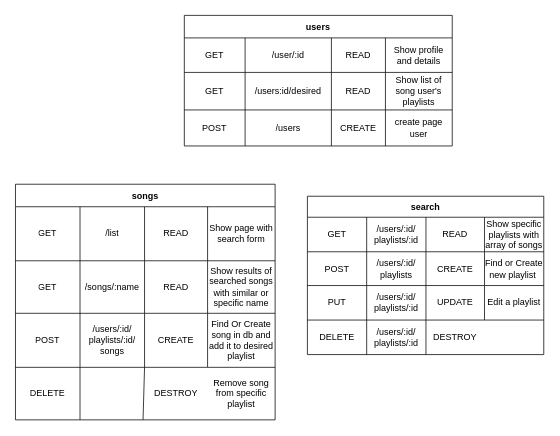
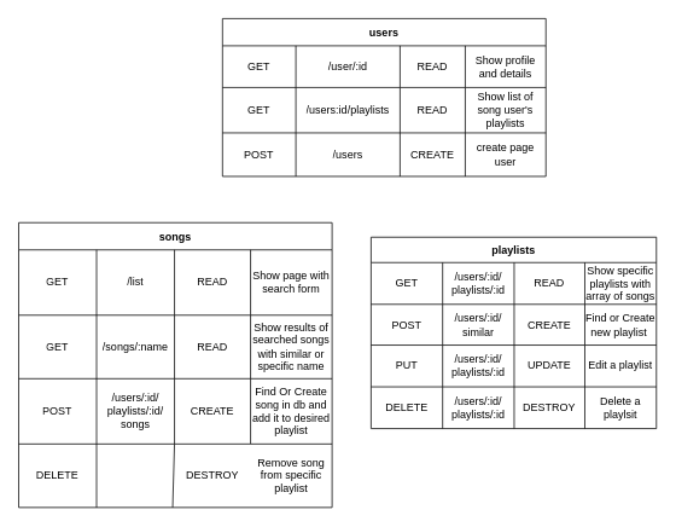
- <mxCell id="10" value="/users:id/desired" style="shape=partialRectangle;html=1;connectable=0;fillColor=none;top=0;left=0;bottom=0;right=0;overflow=hidden;pointerEvents=1;whiteSpace=wrap;" vertex="1" parent="8"><mxGeometry x="81" width="115" height="50" as="geometry"><mxRectangle width="115" height="50" as="alternateBounds" /></mxGeometry></mxCell>
+ <mxCell id="10" value="/users:id/playlists" style="shape=partialRectangle;html=1;connectable=0;fillColor=none;top=0;left=0;bottom=0;right=0;overflow=hidden;pointerEvents=1;whiteSpace=wrap;" vertex="1" parent="8"><mxGeometry x="81" width="115" height="50" as="geometry"><mxRectangle width="115" height="50" as="alternateBounds" /></mxGeometry></mxCell>
- <mxCell id="38" value="search" style="shape=table;startSize=28;container=1;collapsible=0;childLayout=tableLayout;fontStyle=1;align=center;pointerEvents=1;" vertex="1" parent="1"><mxGeometry x="409" y="261" width="315" height="211" as="geometry" /></mxCell>
+ <mxCell id="38" value="playlists" style="shape=table;startSize=28;container=1;collapsible=0;childLayout=tableLayout;fontStyle=1;align=center;pointerEvents=1;" vertex="1" parent="1"><mxGeometry x="409" y="261" width="315" height="211" as="geometry" /></mxCell>
- <mxCell id="46" value="/users/:id/&lt;br&gt;playlists" style="shape=partialRectangle;html=1;whiteSpace=wrap;connectable=0;fillColor=none;top=0;left=0;bottom=0;right=0;overflow=hidden;pointerEvents=1;" vertex="1" parent="44"><mxGeometry x="79" width="79" height="45" as="geometry"><mxRectangle width="79" height="45" as="alternateBounds" /></mxGeometry></mxCell>
+ <mxCell id="46" value="/users/:id/&lt;br&gt;similar" style="shape=partialRectangle;html=1;whiteSpace=wrap;connectable=0;fillColor=none;top=0;left=0;bottom=0;right=0;overflow=hidden;pointerEvents=1;" vertex="1" parent="44"><mxGeometry x="79" width="79" height="45" as="geometry"><mxRectangle width="79" height="45" as="alternateBounds" /></mxGeometry></mxCell>
+ <mxCell id="58" value="Delete a playlsit" style="shape=partialRectangle;html=1;whiteSpace=wrap;connectable=0;fillColor=none;top=0;left=0;bottom=0;right=0;overflow=hidden;pointerEvents=1;" vertex="1" parent="54"><mxGeometry x="236" width="79" height="46" as="geometry"><mxRectangle width="79" height="46" as="alternateBounds" /></mxGeometry></mxCell>
